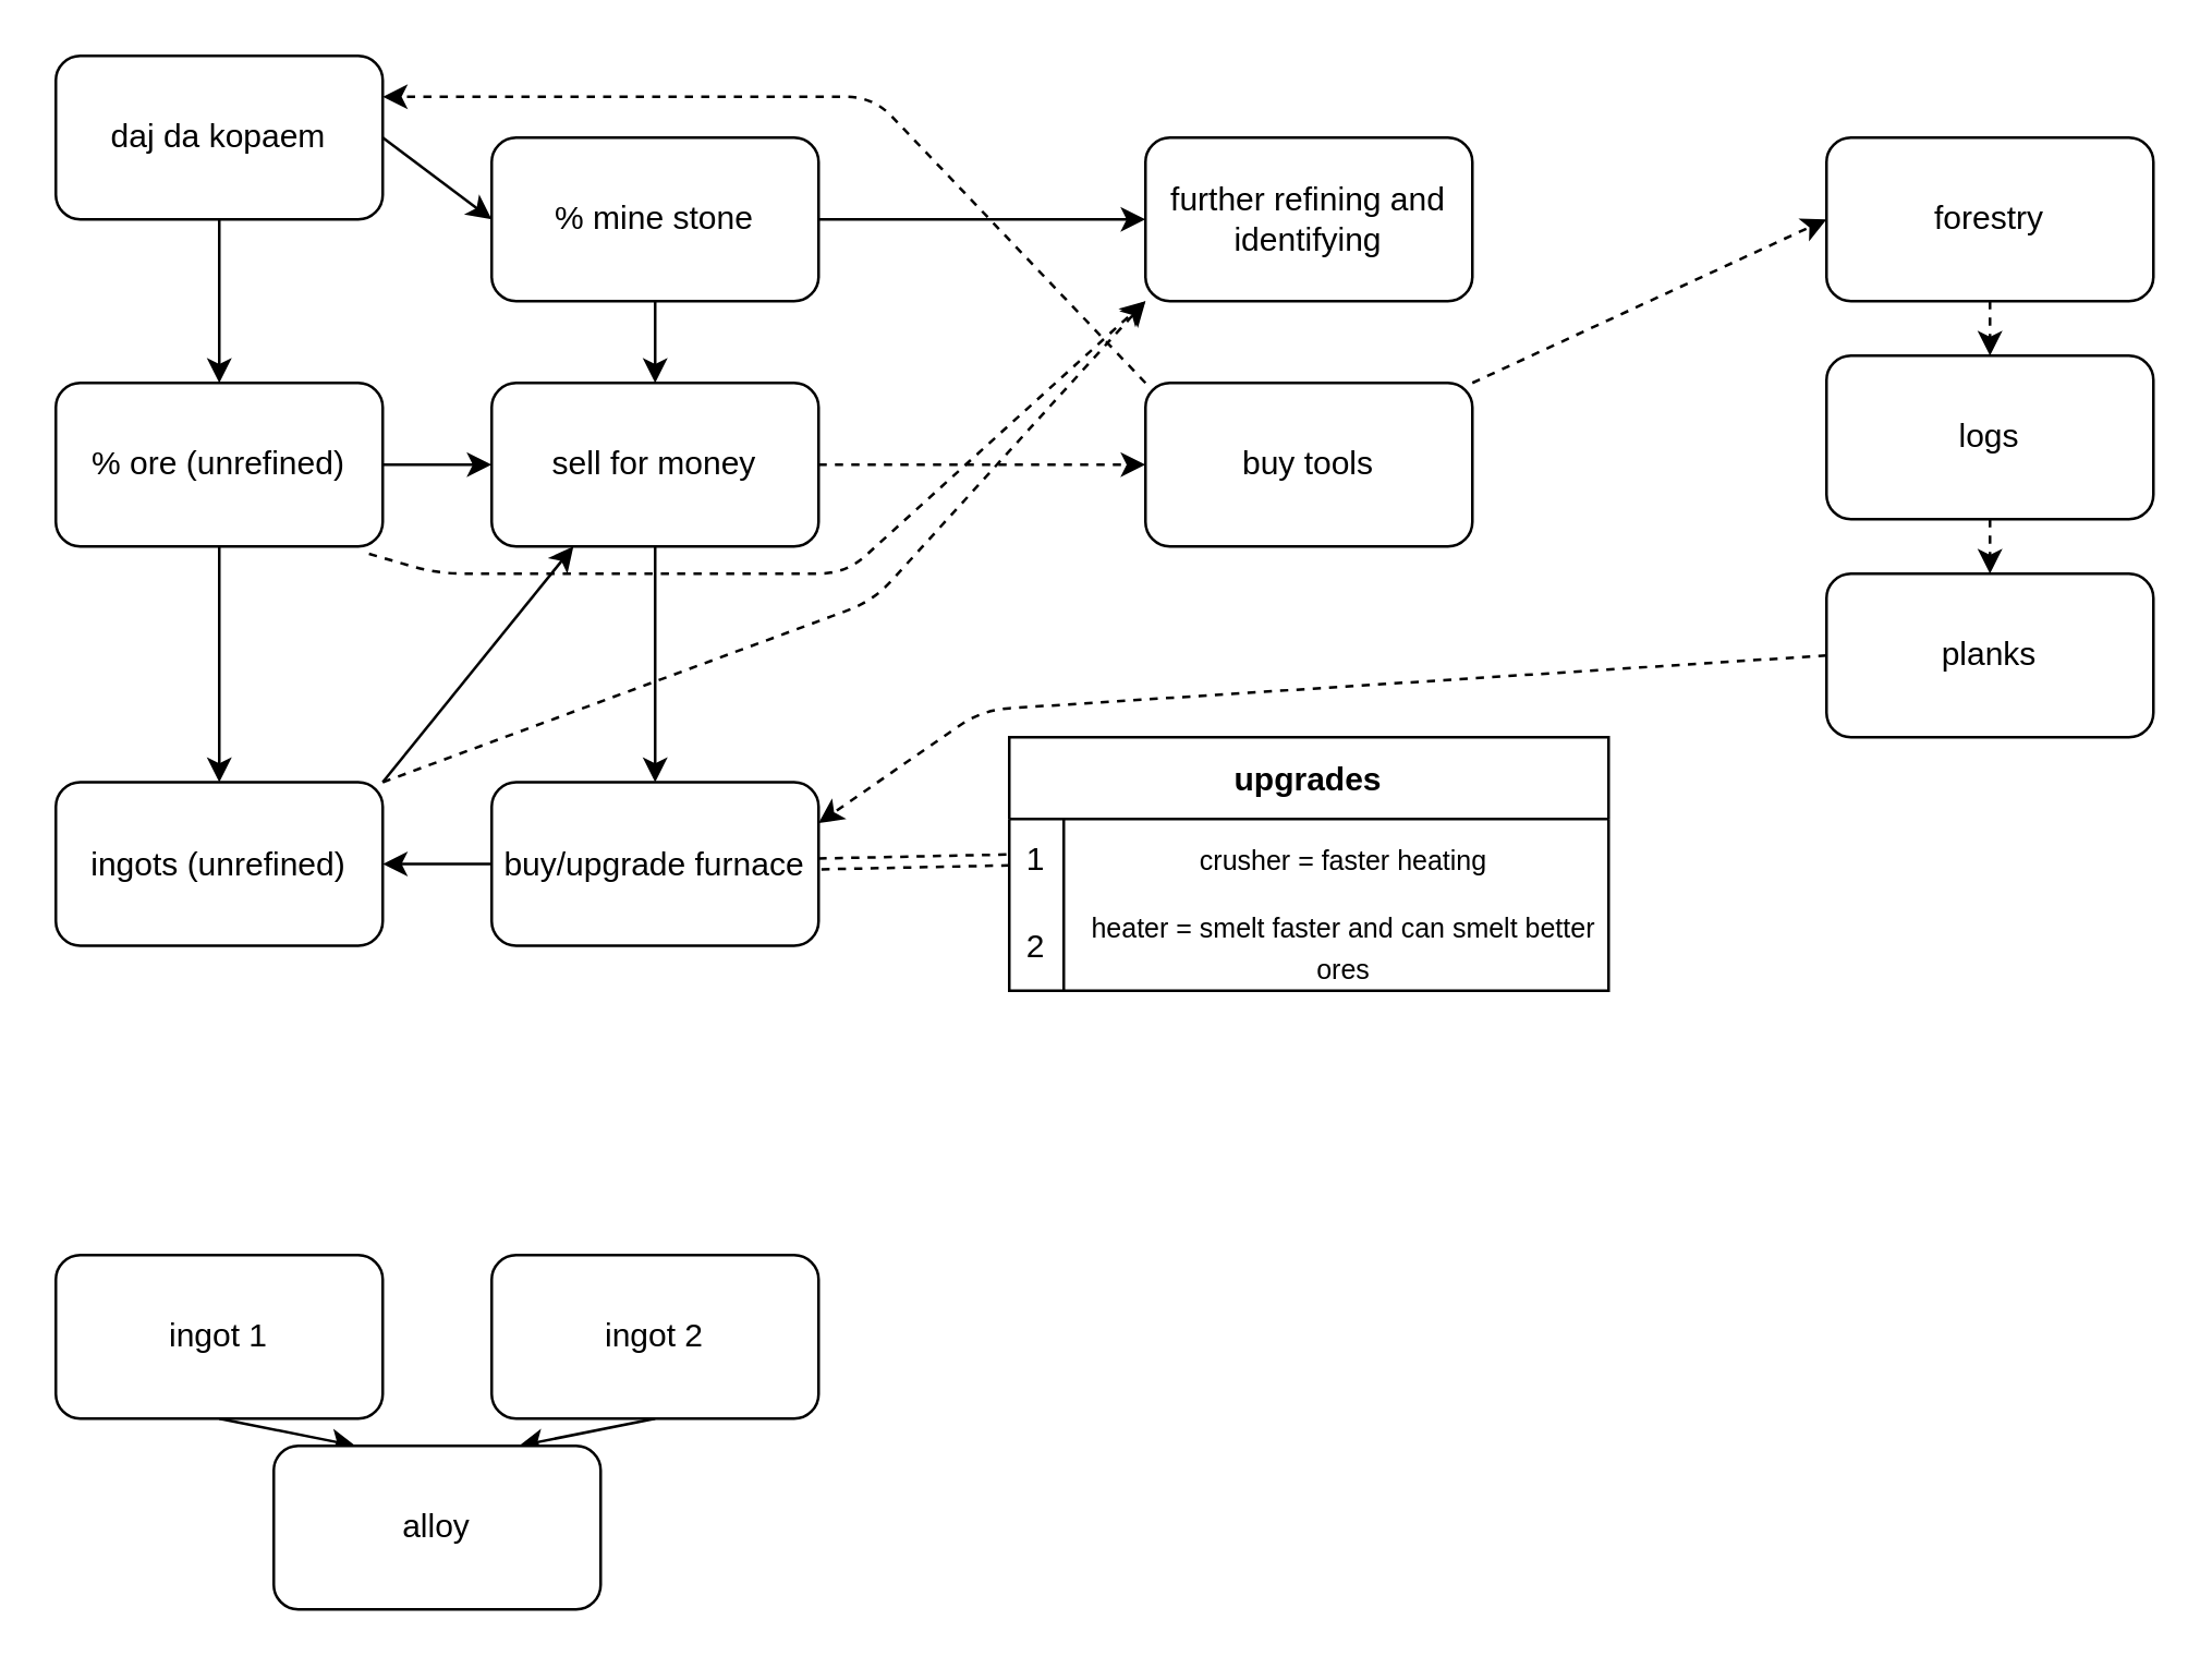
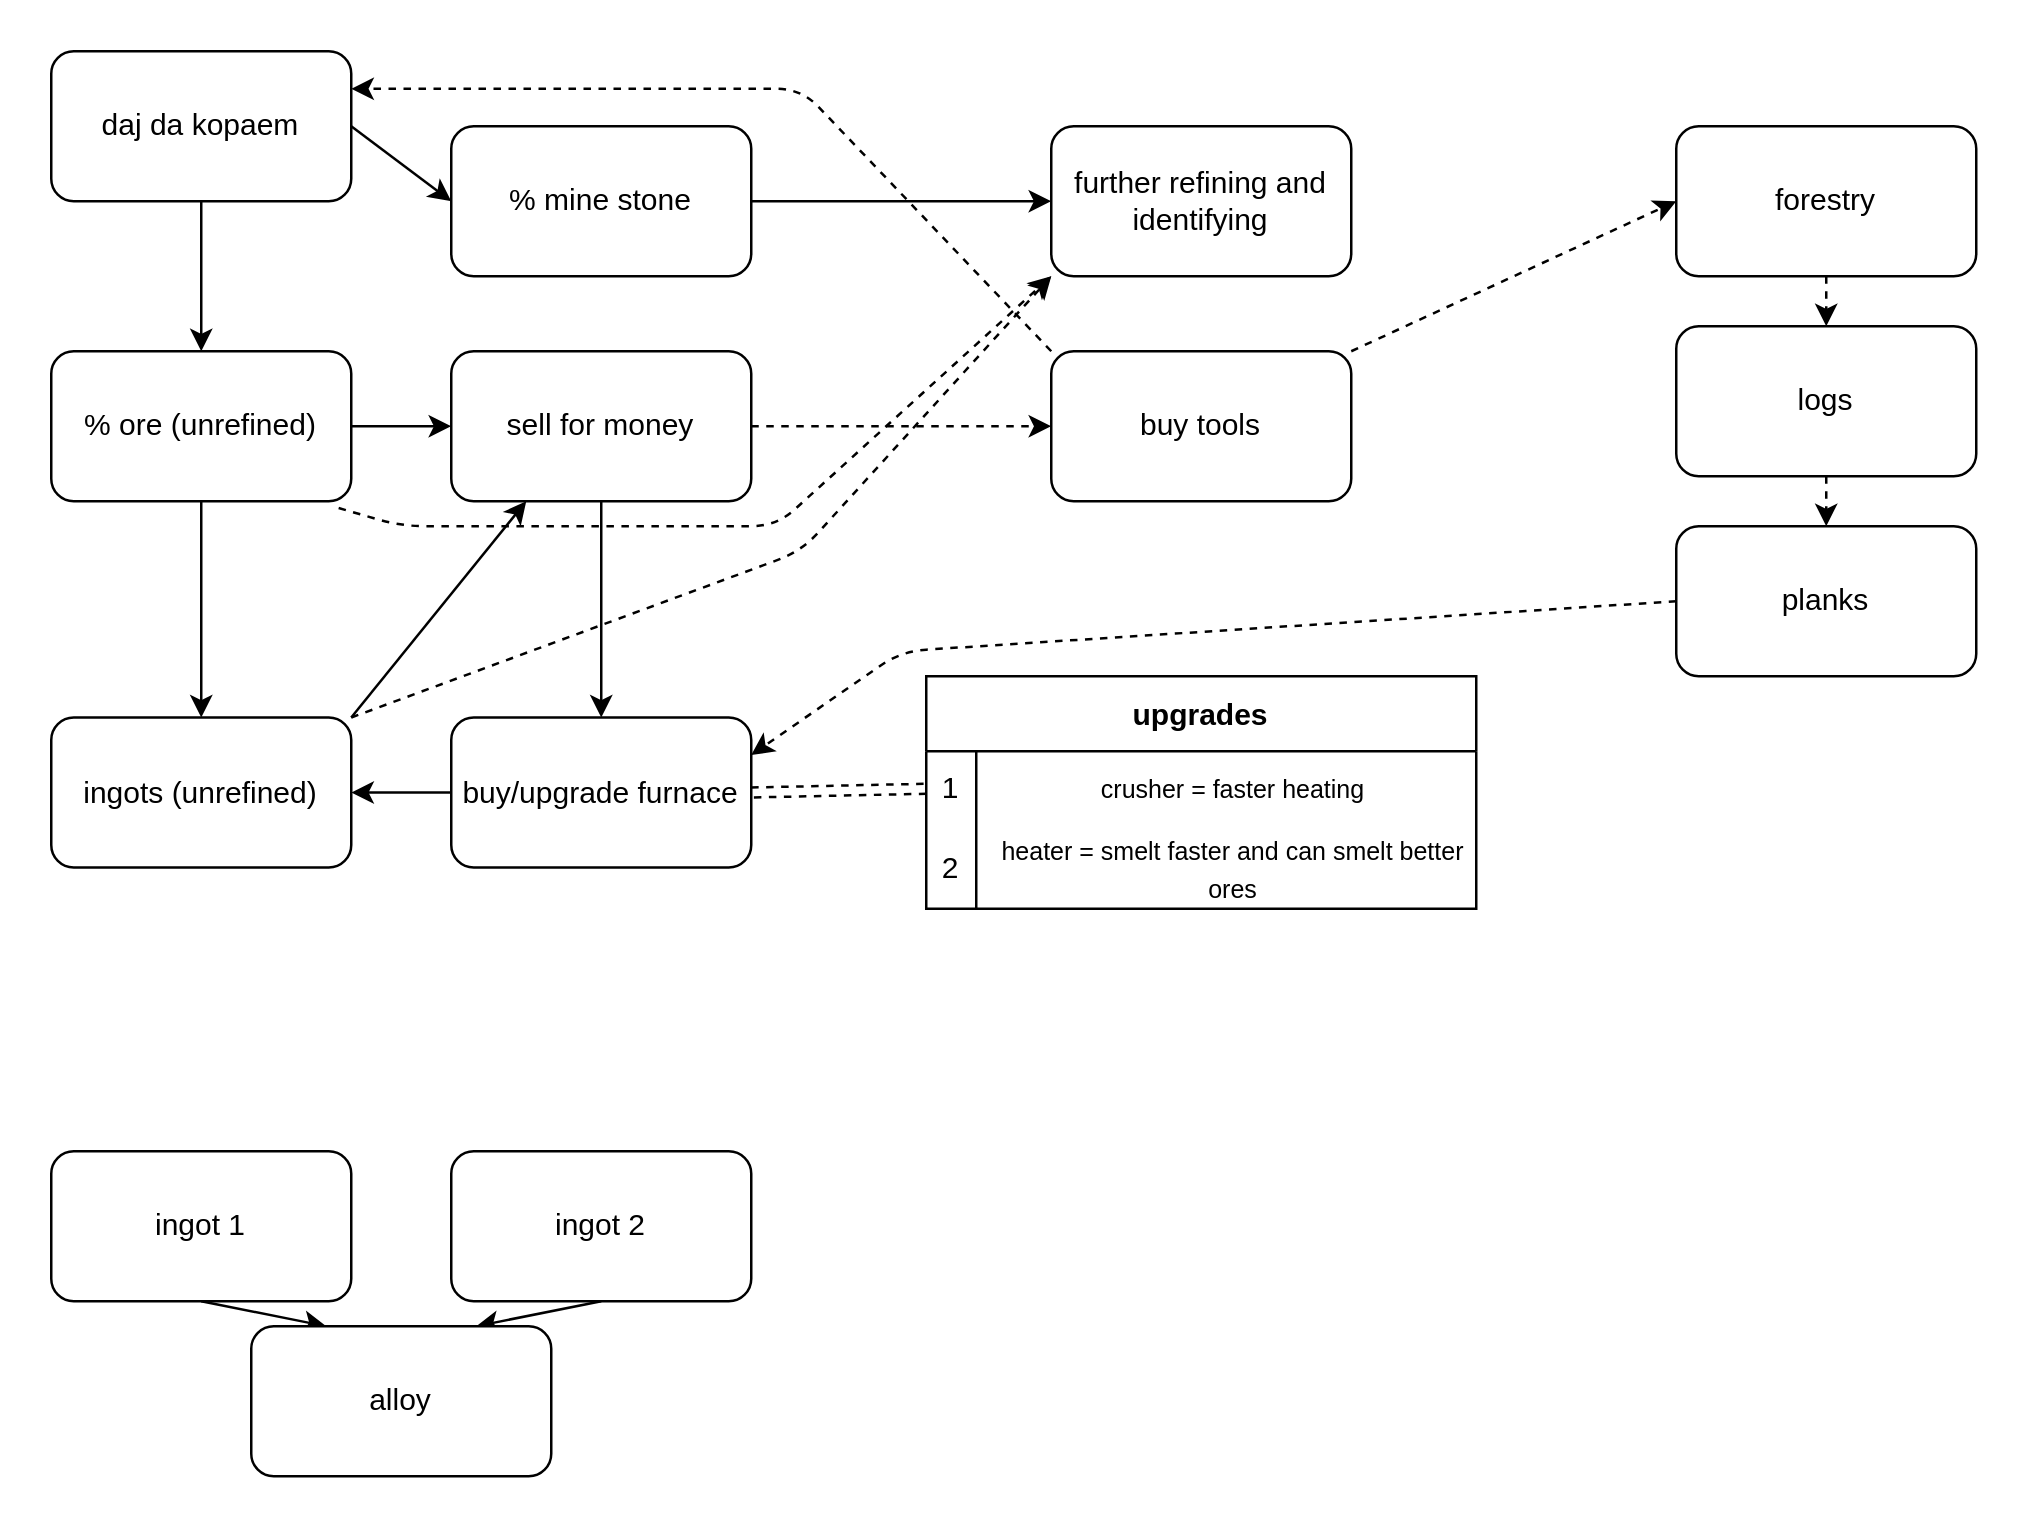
- <mxCell id="11" style="edgeStyle=none;html=1;exitX=0.5;exitY=1;exitDx=0;exitDy=0;" parent="1" source="13" target="10" edge="1"><mxGeometry relative="1" as="geometry" /></mxCell>
